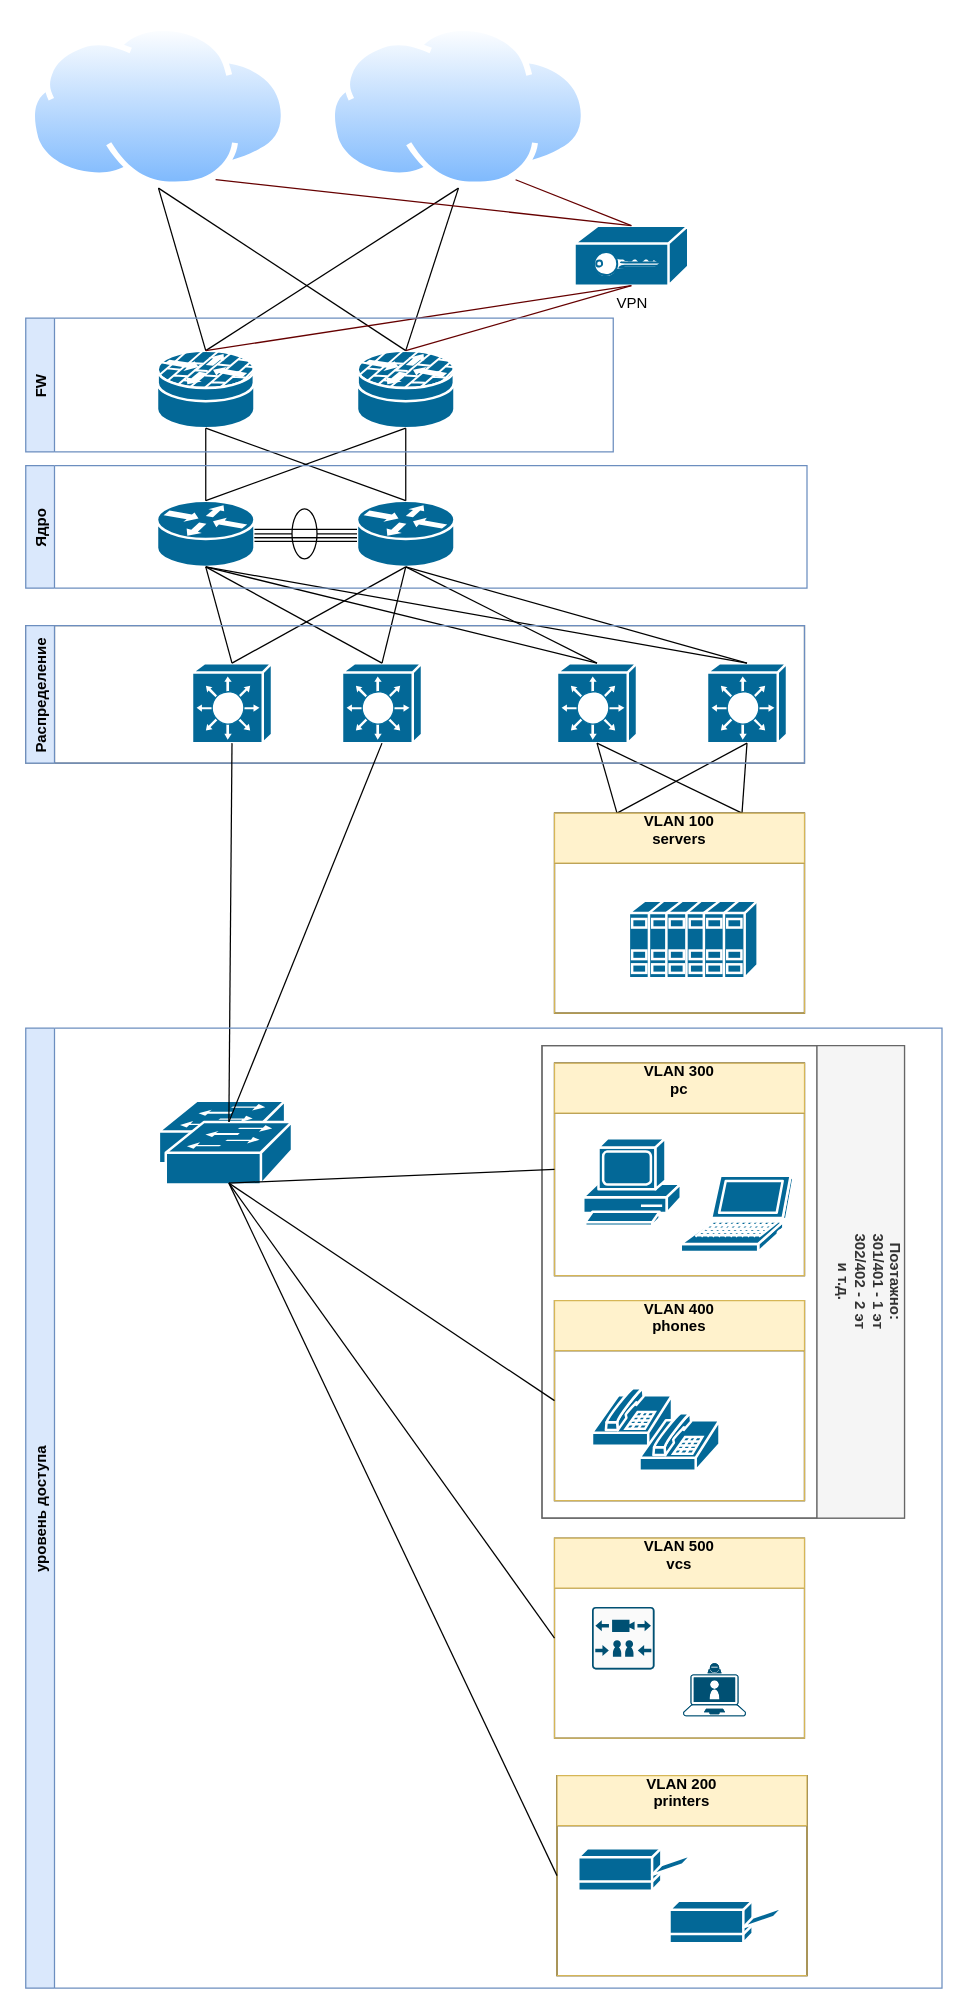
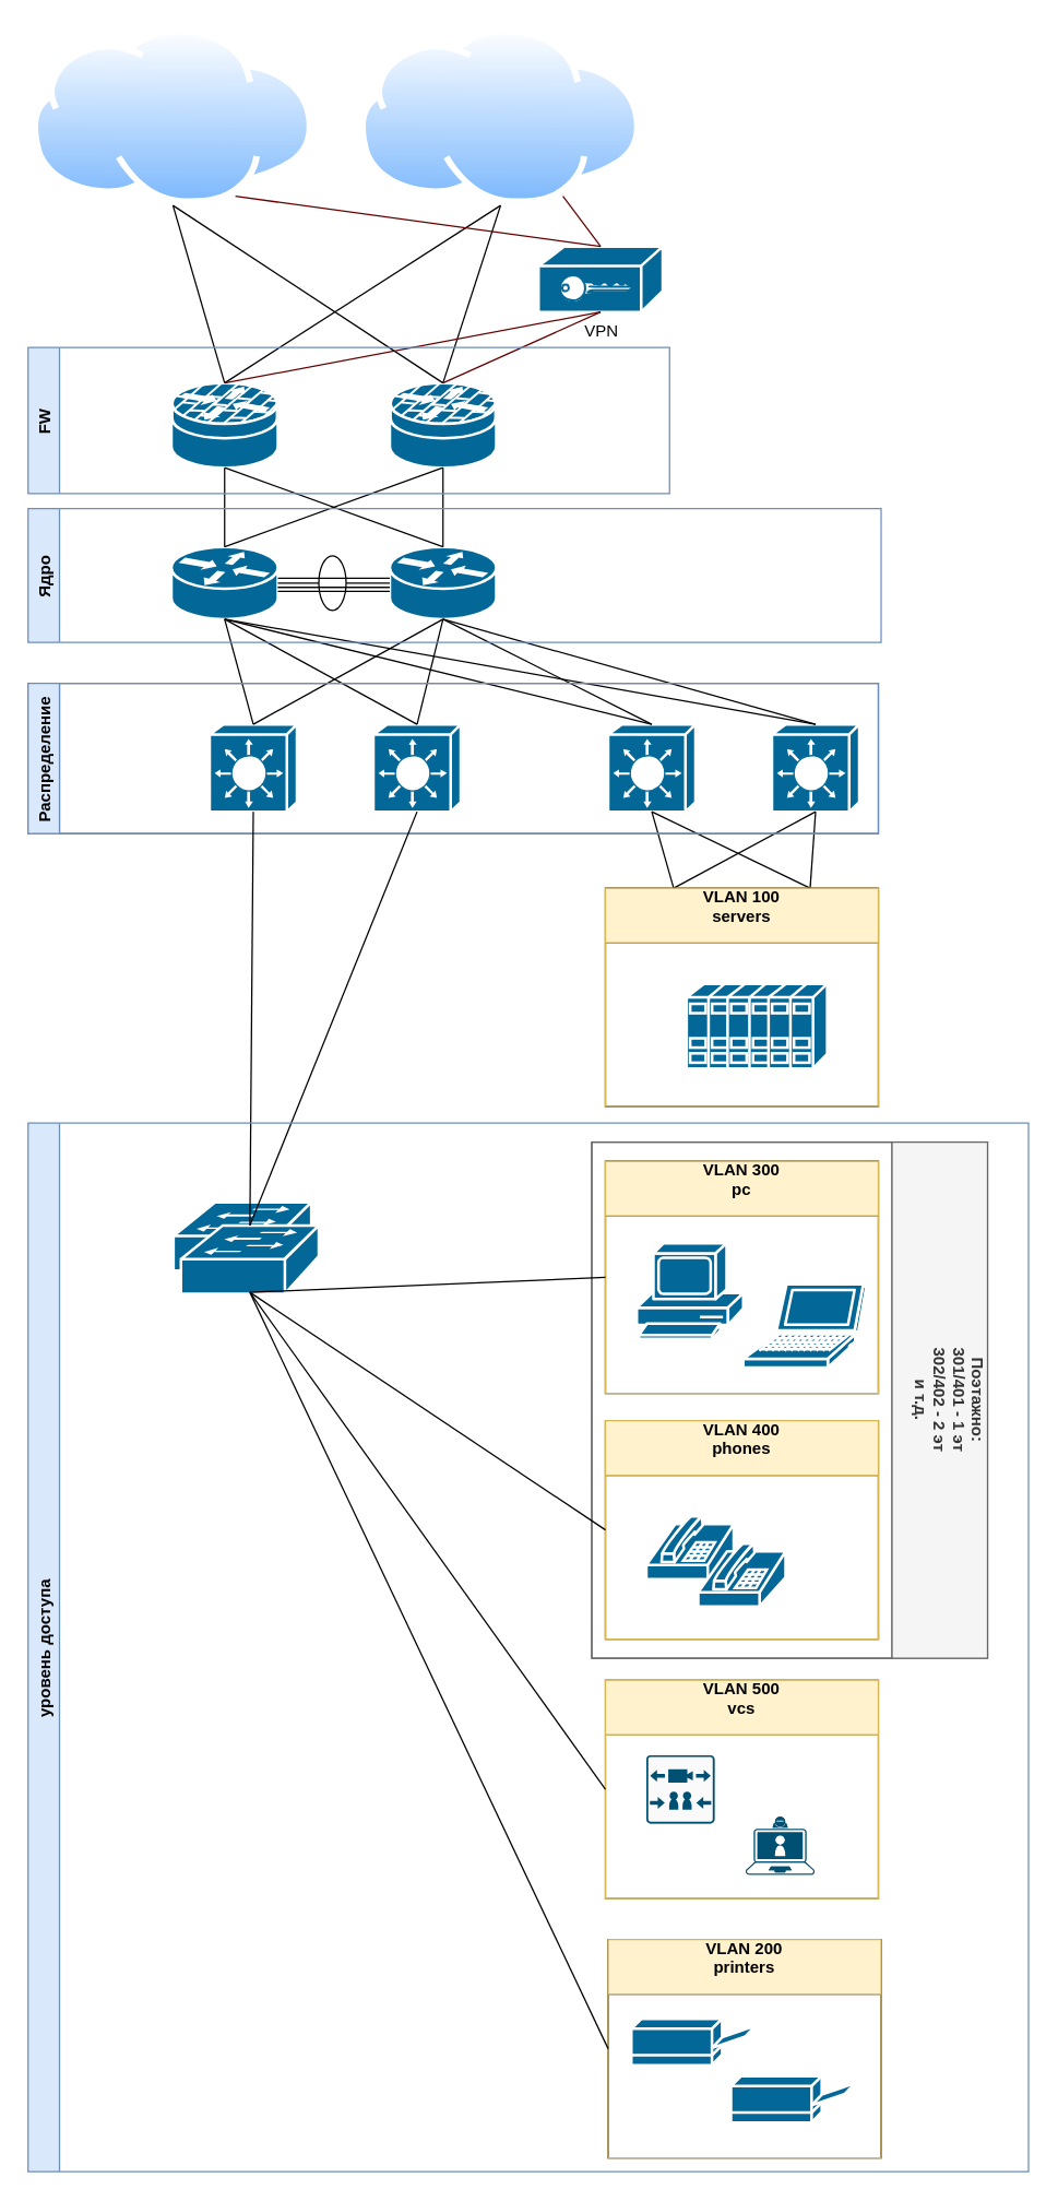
- <mxCell id="8" value="&lt;div&gt;VPN&lt;/div&gt;" style="shape=mxgraph.cisco.hubs_and_gateways.vpn_gateway;sketch=0;html=1;pointerEvents=1;dashed=0;fillColor=#036897;strokeColor=#ffffff;strokeWidth=2;verticalLabelPosition=bottom;verticalAlign=top;align=center;outlineConnect=0;" vertex="1" parent="1"><mxGeometry x="459" y="180" width="91" height="48" as="geometry" /></mxCell>
+ <mxCell id="8" value="&lt;div&gt;VPN&lt;/div&gt;" style="shape=mxgraph.cisco.hubs_and_gateways.vpn_gateway;sketch=0;html=1;pointerEvents=1;dashed=0;fillColor=#036897;strokeColor=#ffffff;strokeWidth=2;verticalLabelPosition=bottom;verticalAlign=top;align=center;outlineConnect=0;" vertex="1" parent="1"><mxGeometry x="394" y="180" width="91" height="48" as="geometry" /></mxCell>
